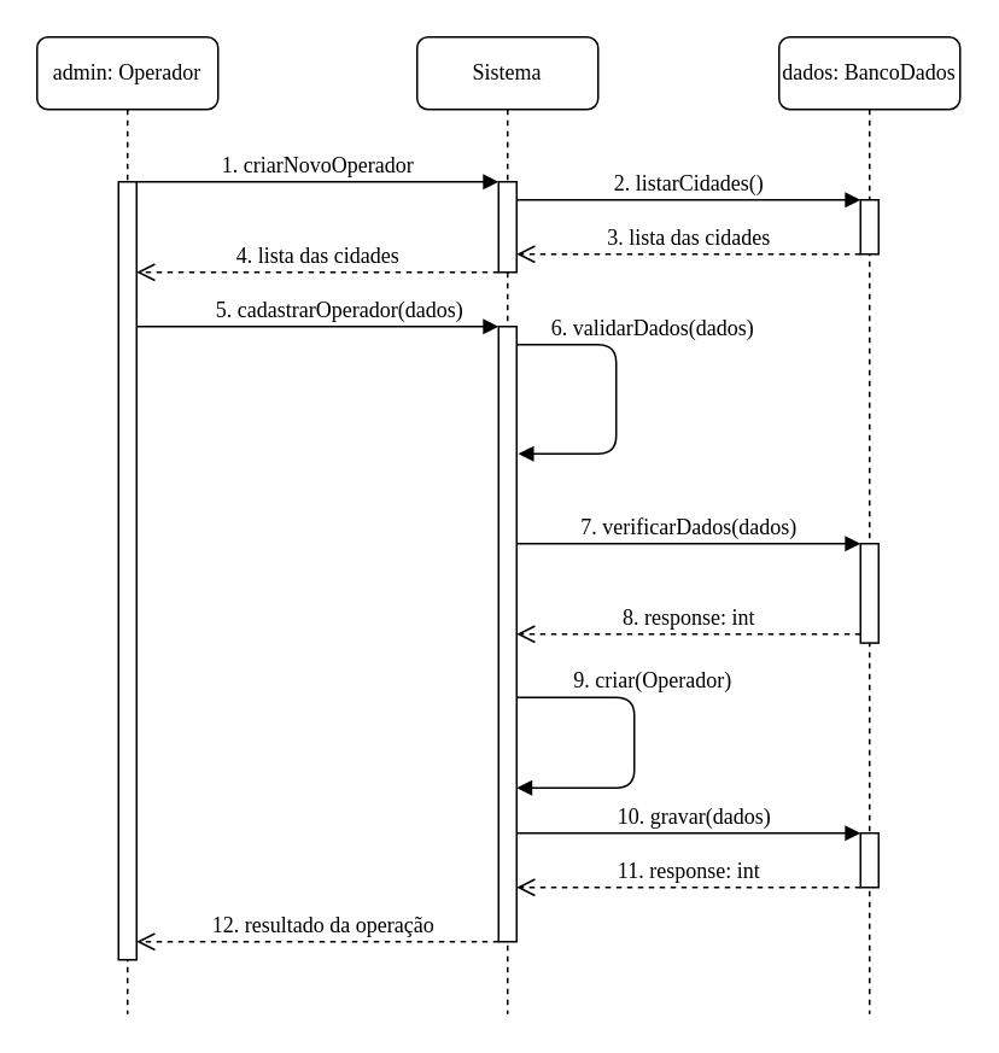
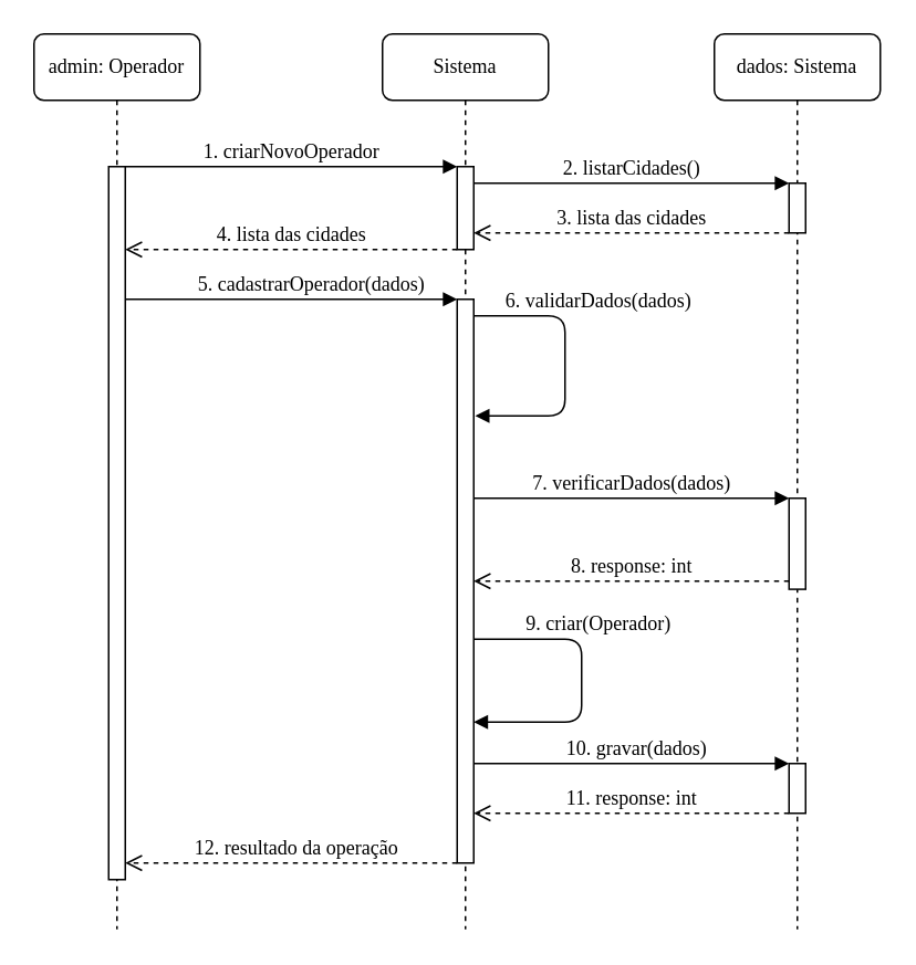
- <mxCell id="12" value="dados: BancoDados" style="shape=umlLifeline;perimeter=lifelinePerimeter;whiteSpace=wrap;html=1;container=1;collapsible=0;recursiveResize=0;outlineConnect=0;rounded=1;shadow=0;comic=0;labelBackgroundColor=none;strokeWidth=1;fontFamily=Verdana;fontSize=12;align=center;" parent="1" vertex="1"><mxGeometry x="430" y="20" width="100" height="540" as="geometry" /></mxCell>
+ <mxCell id="12" value="dados: Sistema" style="shape=umlLifeline;perimeter=lifelinePerimeter;whiteSpace=wrap;html=1;container=1;collapsible=0;recursiveResize=0;outlineConnect=0;rounded=1;shadow=0;comic=0;labelBackgroundColor=none;strokeWidth=1;fontFamily=Verdana;fontSize=12;align=center;" parent="1" vertex="1"><mxGeometry x="430" y="20" width="100" height="540" as="geometry" /></mxCell>
